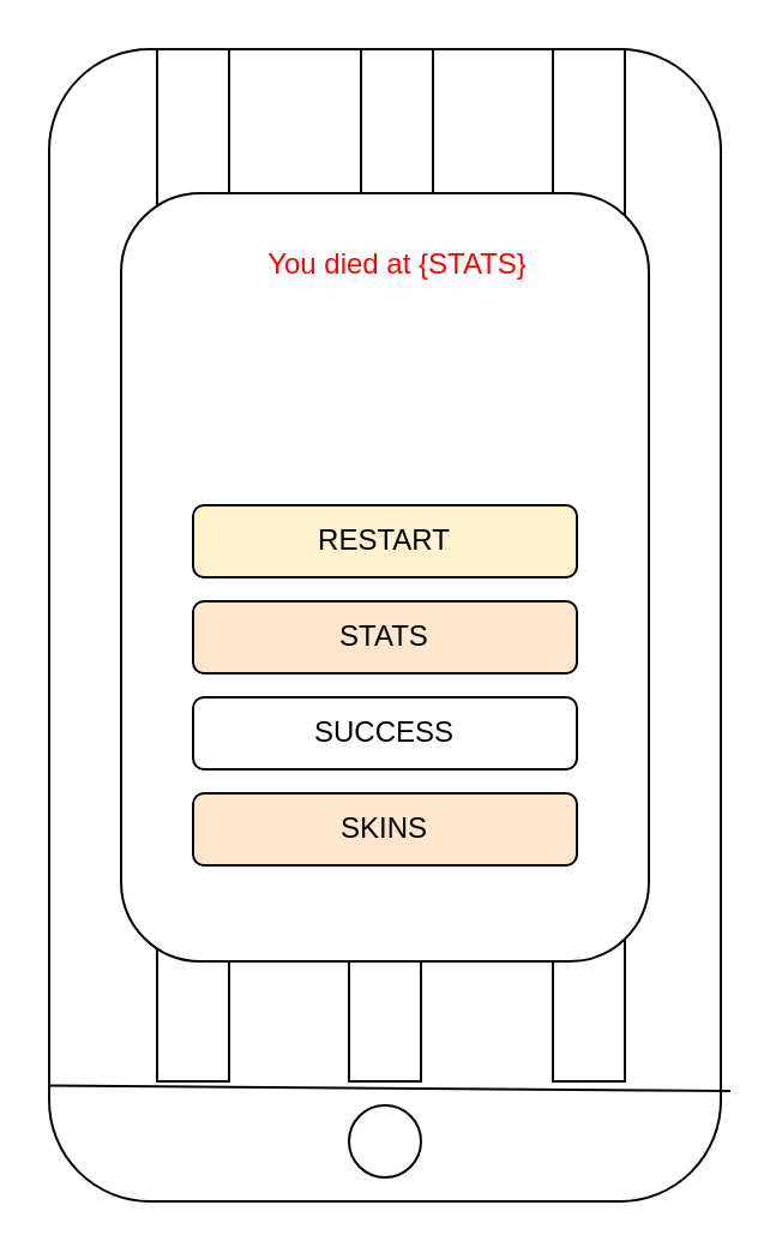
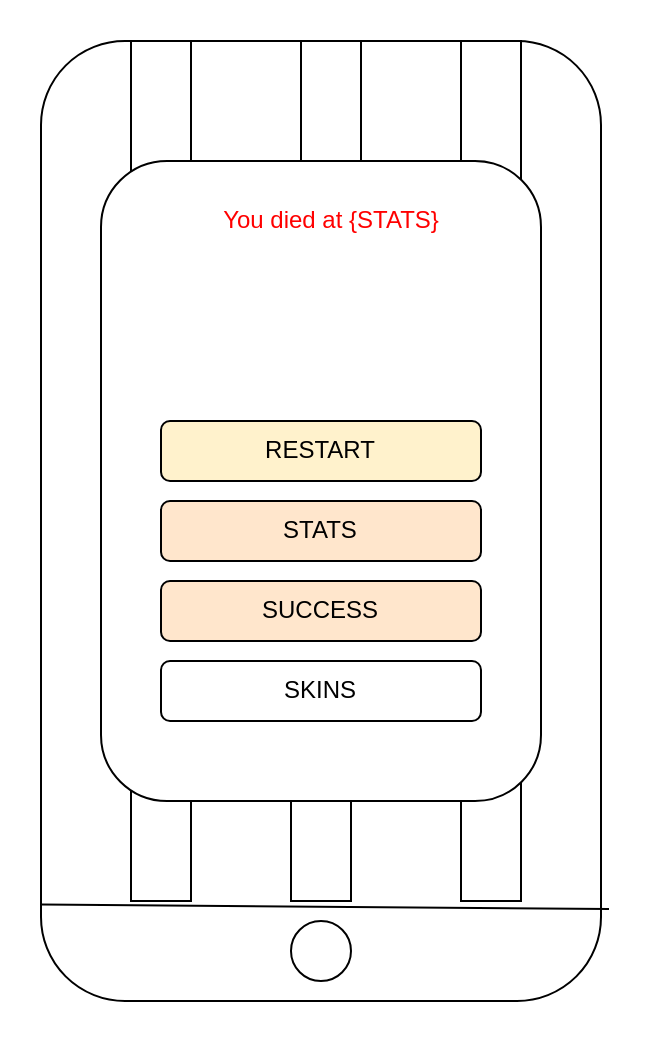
- <mxCell id="14" value="SUCCESS" style="rounded=1;whiteSpace=wrap;html=1;" vertex="1" parent="1"><mxGeometry x="80" y="290" width="160" height="30" as="geometry" /></mxCell>
+ <mxCell id="14" value="SUCCESS" style="rounded=1;whiteSpace=wrap;html=1;fillColor=#ffe6cc;" vertex="1" parent="1"><mxGeometry x="80" y="290" width="160" height="30" as="geometry" /></mxCell>
- <mxCell id="15" value="SKINS" style="rounded=1;whiteSpace=wrap;html=1;fillColor=#ffe6cc;" vertex="1" parent="1"><mxGeometry x="80" y="330" width="160" height="30" as="geometry" /></mxCell>
+ <mxCell id="15" value="SKINS" style="rounded=1;whiteSpace=wrap;html=1;" vertex="1" parent="1"><mxGeometry x="80" y="330" width="160" height="30" as="geometry" /></mxCell>
